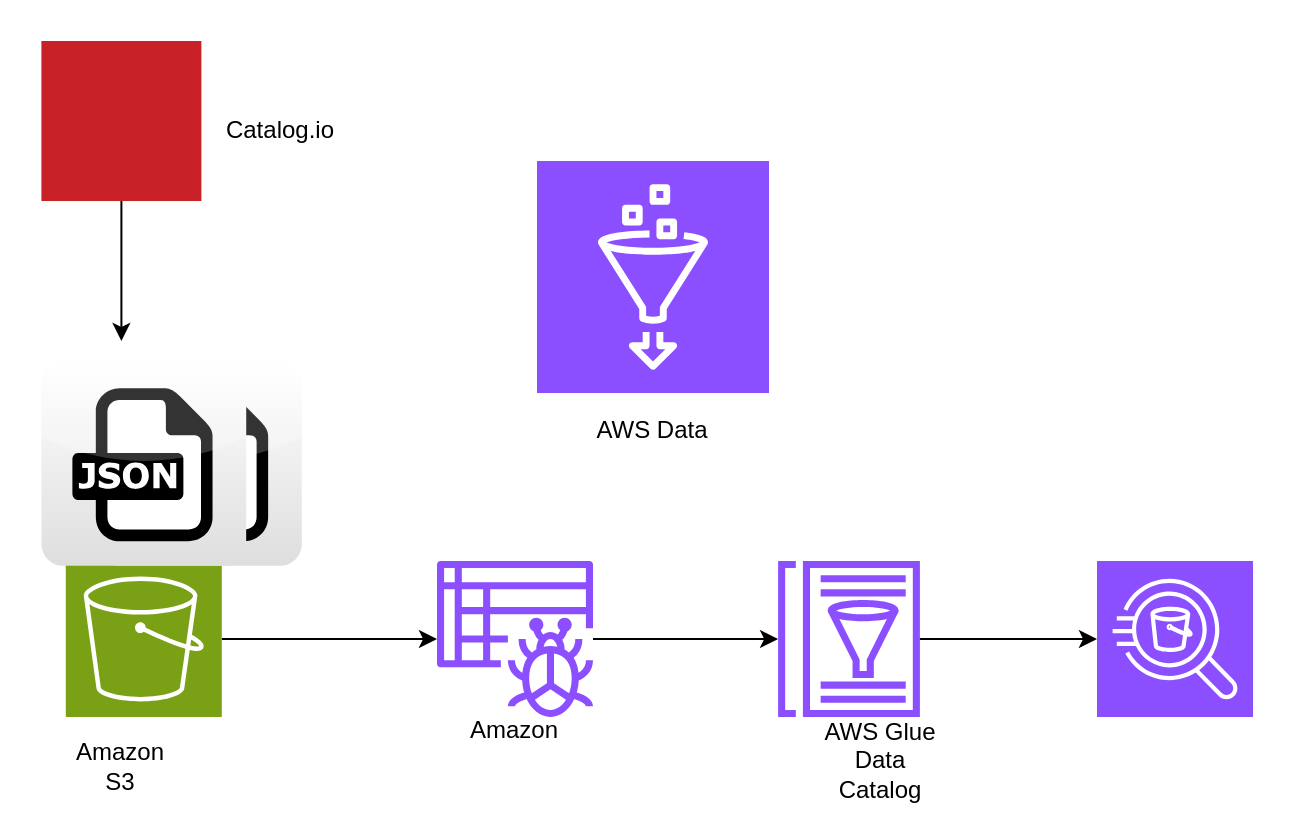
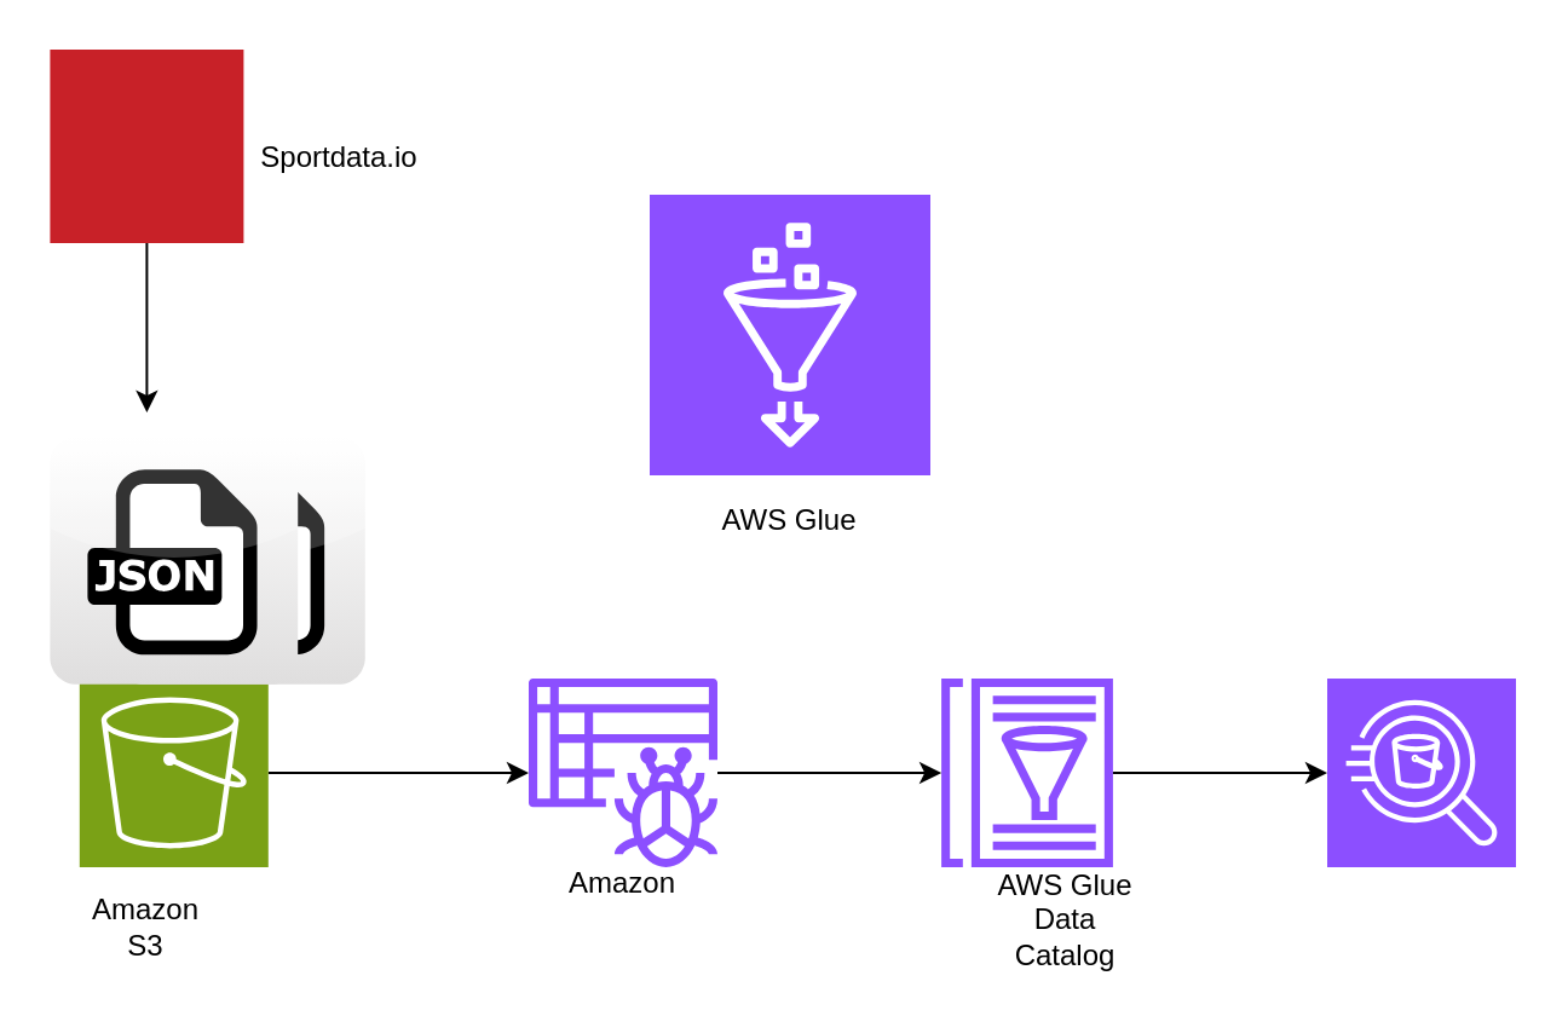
- <mxCell id="18" value="Catalog.io" style="text;strokeColor=none;align=center;fillColor=none;html=1;verticalAlign=middle;whiteSpace=wrap;rounded=0;" vertex="1" parent="1"><mxGeometry x="110.4" y="50" width="60" height="30" as="geometry" /></mxCell>
+ <mxCell id="18" value="Sportdata.io" style="text;strokeColor=none;align=center;fillColor=none;html=1;verticalAlign=middle;whiteSpace=wrap;rounded=0;" vertex="1" parent="1"><mxGeometry x="110.4" y="50" width="60" height="30" as="geometry" /></mxCell>
- <mxCell id="17" value="AWS Data" style="text;strokeColor=none;align=center;fillColor=none;html=1;verticalAlign=middle;whiteSpace=wrap;rounded=0;" vertex="1" parent="1"><mxGeometry x="296" y="200" width="60" height="30" as="geometry" /></mxCell>
+ <mxCell id="17" value="AWS Glue" style="text;strokeColor=none;align=center;fillColor=none;html=1;verticalAlign=middle;whiteSpace=wrap;rounded=0;" vertex="1" parent="1"><mxGeometry x="296" y="200" width="60" height="30" as="geometry" /></mxCell>
